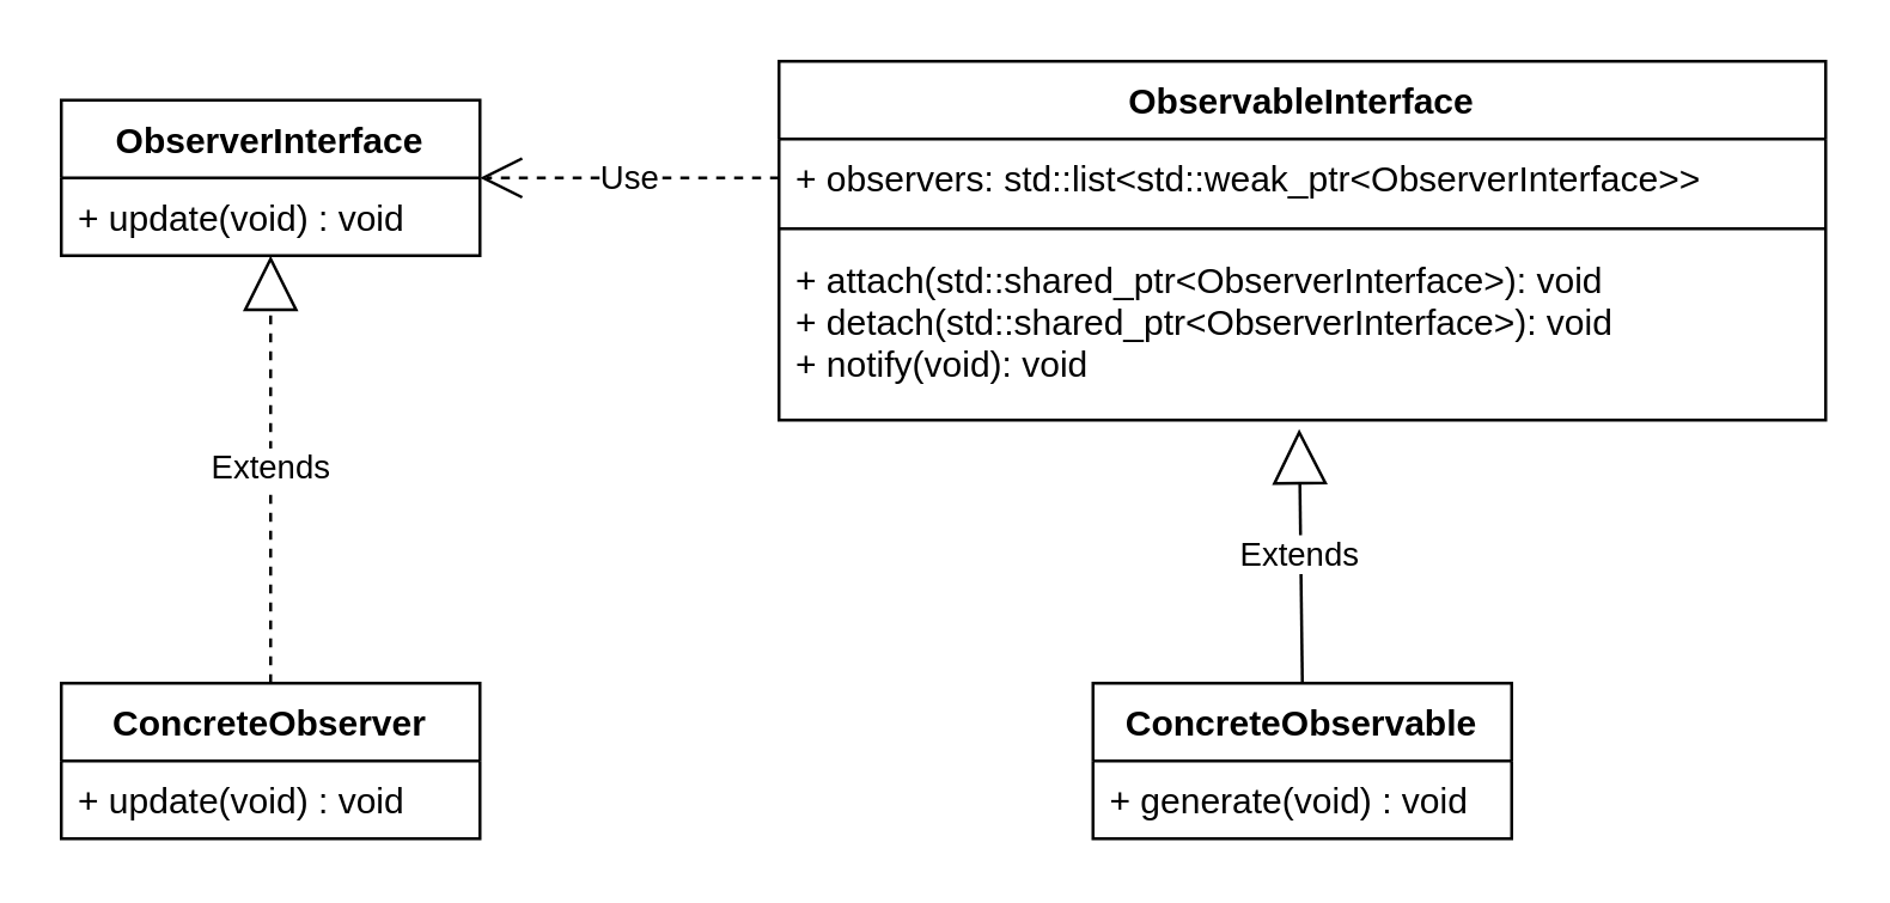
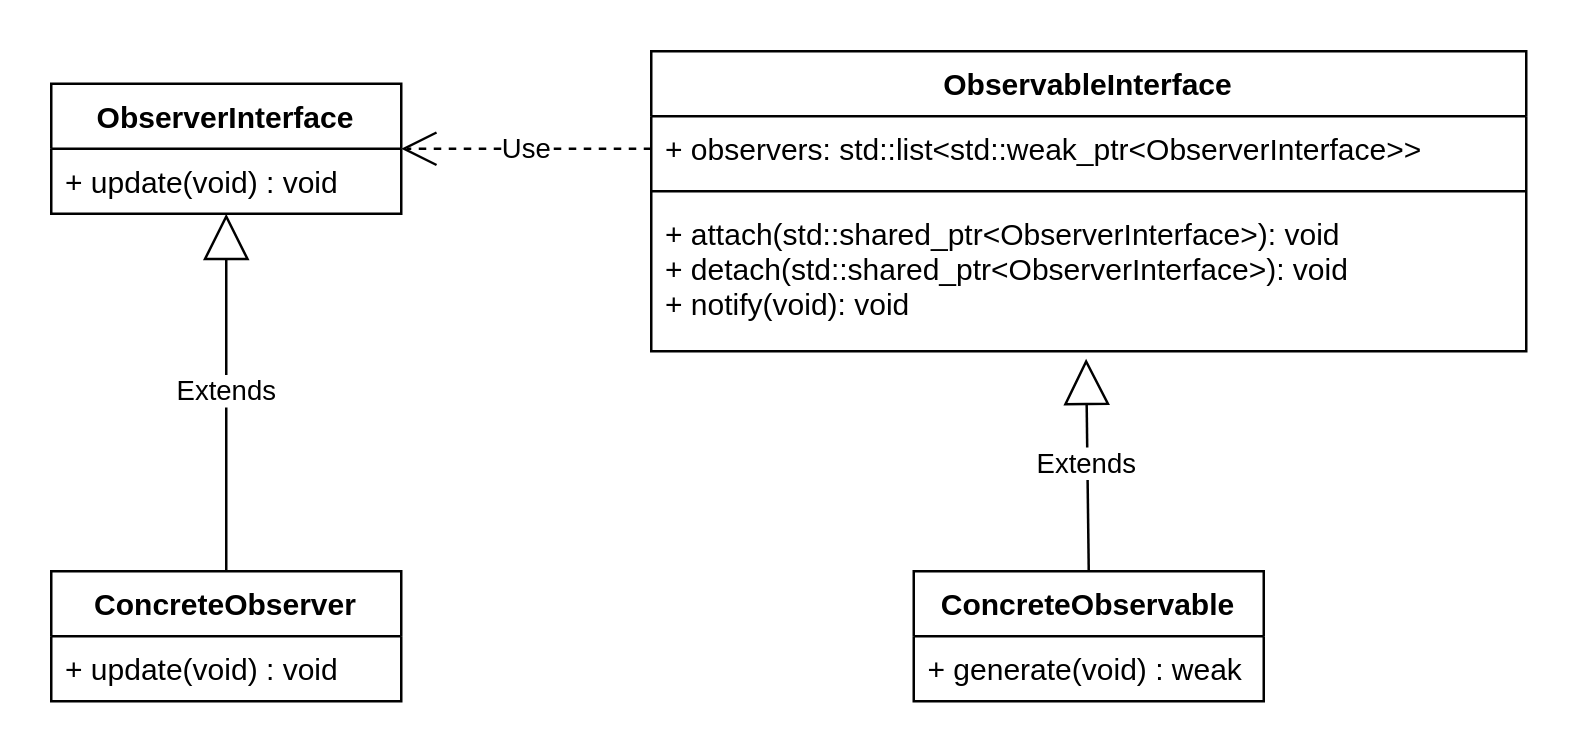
- <mxCell id="13" value="Extends" style="endArrow=block;endSize=16;endFill=0;html=1;rounded=0;exitX=0.5;exitY=0;exitDx=0;exitDy=0;entryX=0.5;entryY=1;entryDx=0;entryDy=0;dashed=1;" edge="1" parent="1" source="10" target="6"><mxGeometry width="160" relative="1" as="geometry"><mxPoint x="-440" y="323" as="sourcePoint" /><mxPoint x="0" y="243" as="targetPoint" /></mxGeometry></mxCell>
+ <mxCell id="13" value="Extends" style="endArrow=block;endSize=16;endFill=0;html=1;rounded=0;exitX=0.5;exitY=0;exitDx=0;exitDy=0;entryX=0.5;entryY=1;entryDx=0;entryDy=0;" edge="1" parent="1" source="10" target="6"><mxGeometry width="160" relative="1" as="geometry"><mxPoint x="-440" y="323" as="sourcePoint" /><mxPoint x="0" y="243" as="targetPoint" /></mxGeometry></mxCell>
- <mxCell id="9" value="+ generate(void) : void" style="text;strokeColor=none;fillColor=none;align=left;verticalAlign=top;spacingLeft=4;spacingRight=4;overflow=hidden;rotatable=0;points=[[0,0.5],[1,0.5]];portConstraint=eastwest;" vertex="1" parent="8"><mxGeometry y="26" width="140" height="26" as="geometry" /></mxCell>
+ <mxCell id="9" value="+ generate(void) : weak" style="text;strokeColor=none;fillColor=none;align=left;verticalAlign=top;spacingLeft=4;spacingRight=4;overflow=hidden;rotatable=0;points=[[0,0.5],[1,0.5]];portConstraint=eastwest;" vertex="1" parent="8"><mxGeometry y="26" width="140" height="26" as="geometry" /></mxCell>
